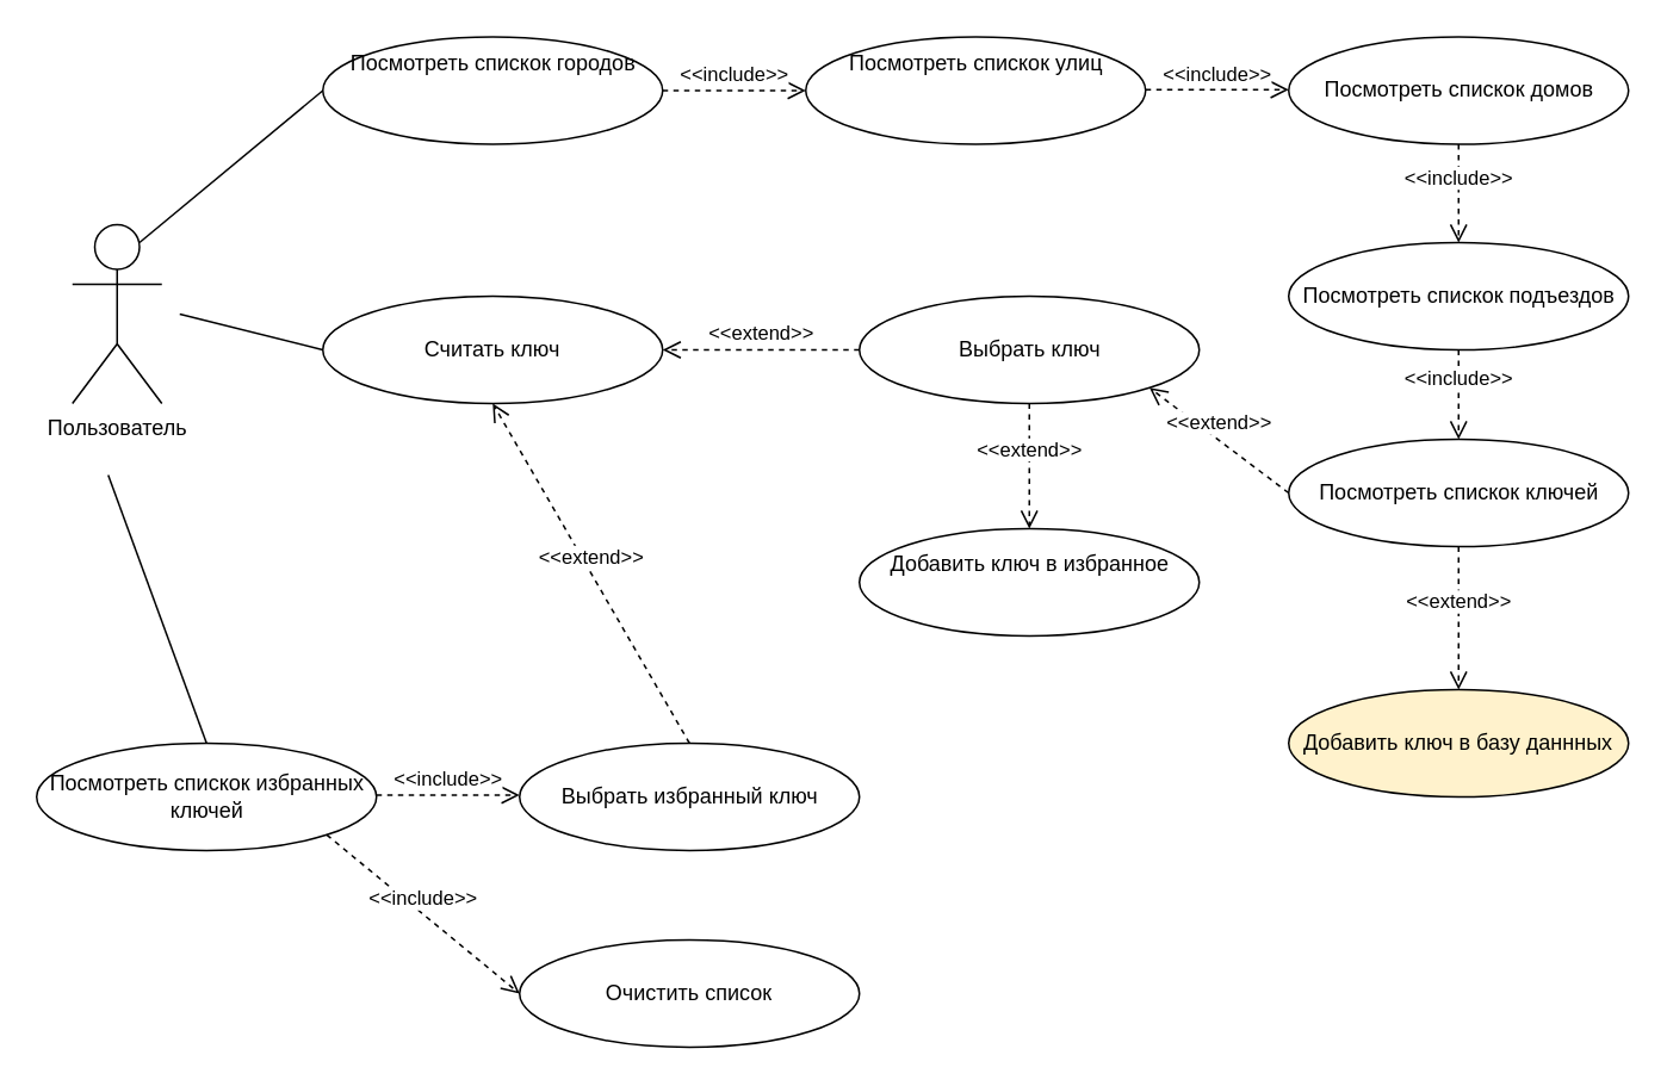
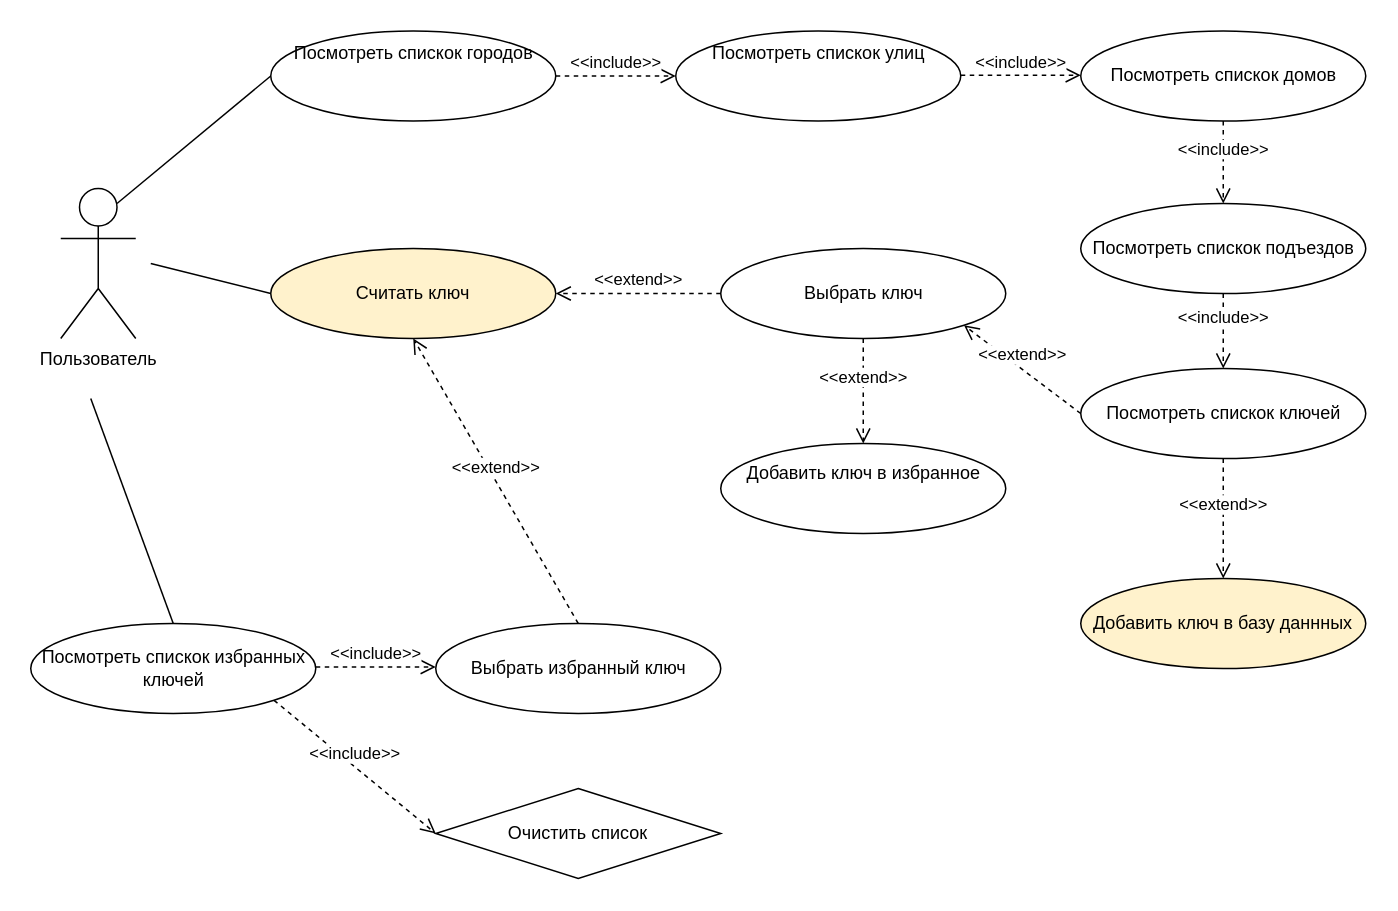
- <mxCell id="18" value="Считать ключ" style="ellipse;whiteSpace=wrap;html=1;" parent="1" vertex="1"><mxGeometry x="180" y="165" width="190" height="60" as="geometry" /></mxCell>
+ <mxCell id="18" value="Считать ключ" style="ellipse;whiteSpace=wrap;html=1;fillColor=#fff2cc;" parent="1" vertex="1"><mxGeometry x="180" y="165" width="190" height="60" as="geometry" /></mxCell>
- <mxCell id="36" value="Очистить список" style="ellipse;whiteSpace=wrap;html=1;" vertex="1" parent="1"><mxGeometry x="290" y="525" width="190" height="60" as="geometry" /></mxCell>
+ <mxCell id="36" value="Очистить список" style="rhombus;whiteSpace=wrap;html=1;" vertex="1" parent="1"><mxGeometry x="290" y="525" width="190" height="60" as="geometry" /></mxCell>
